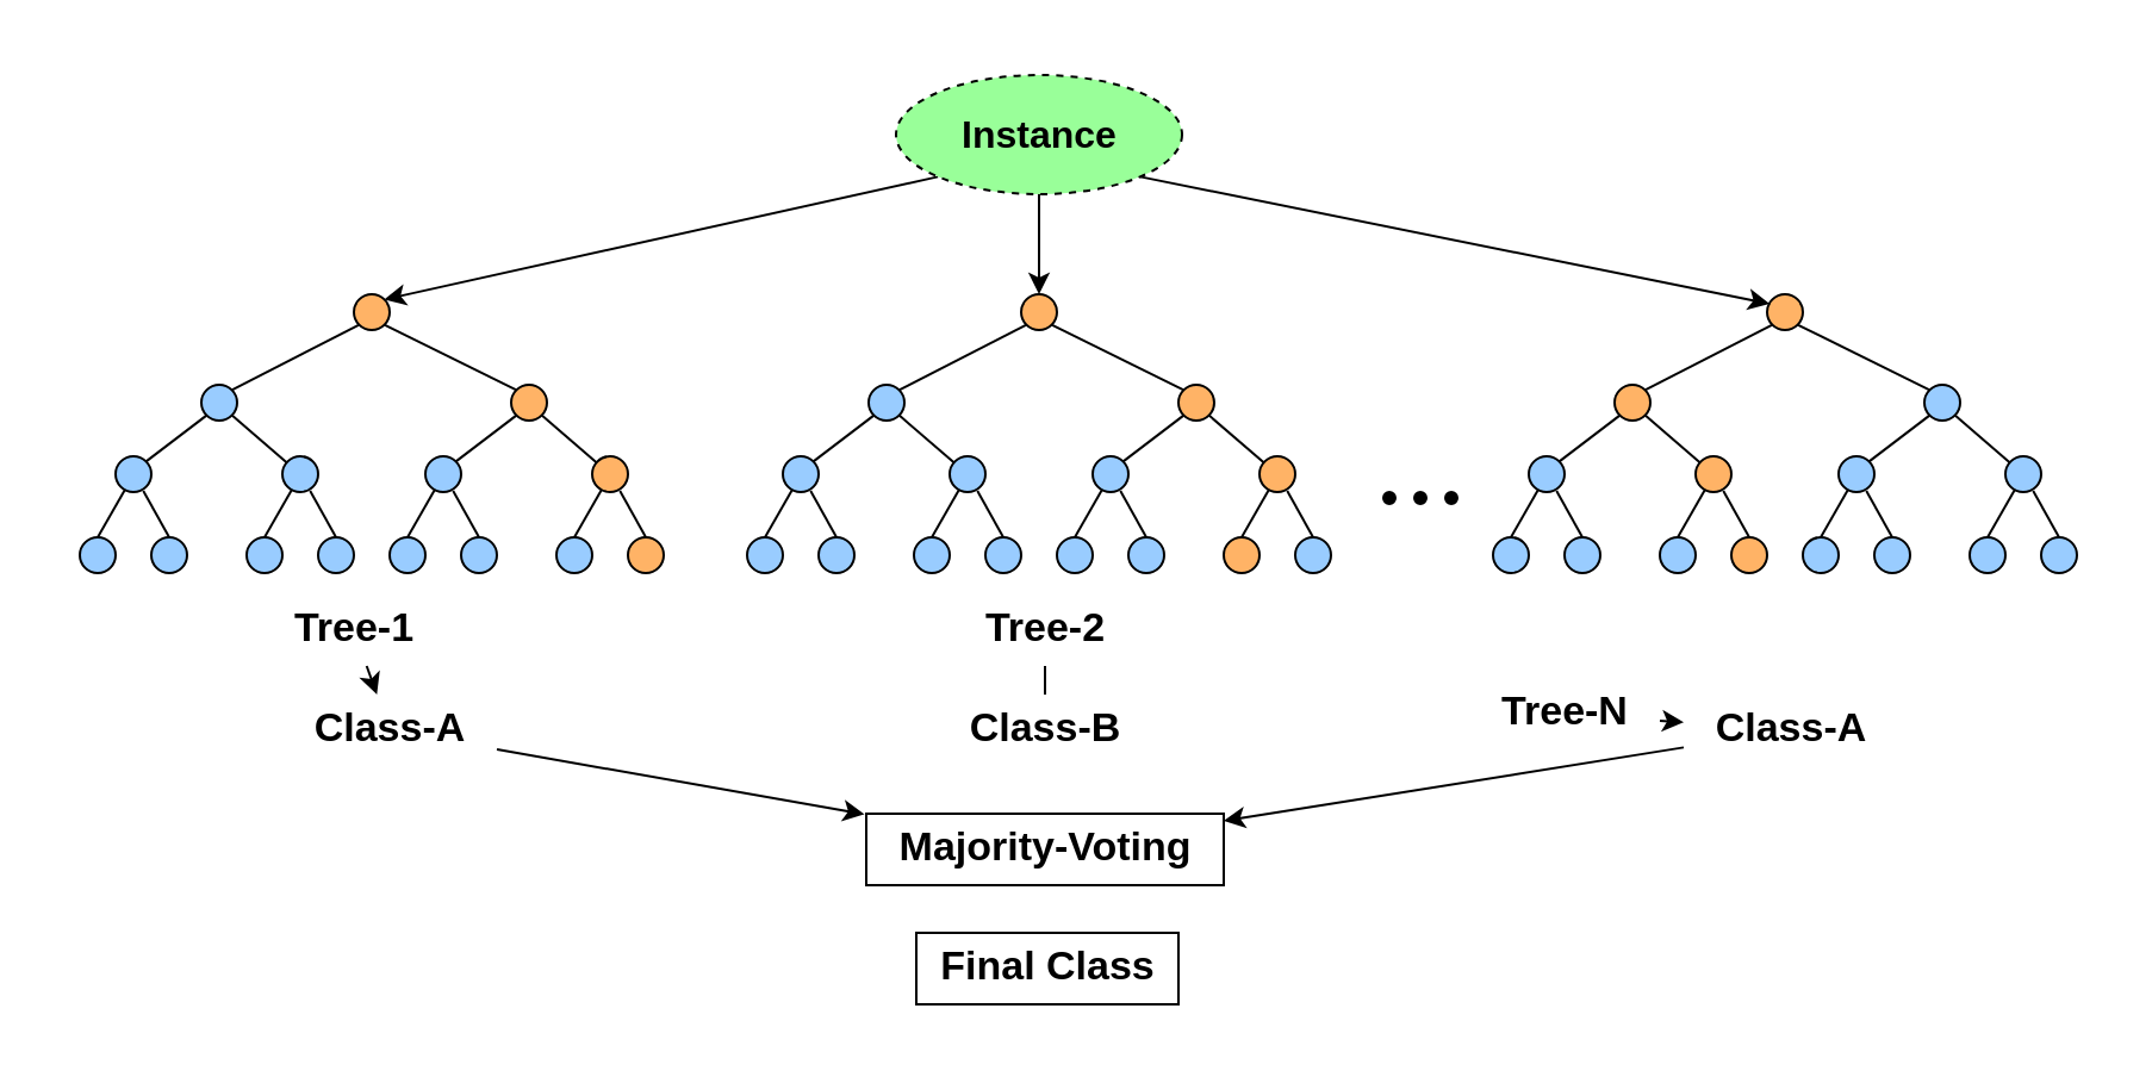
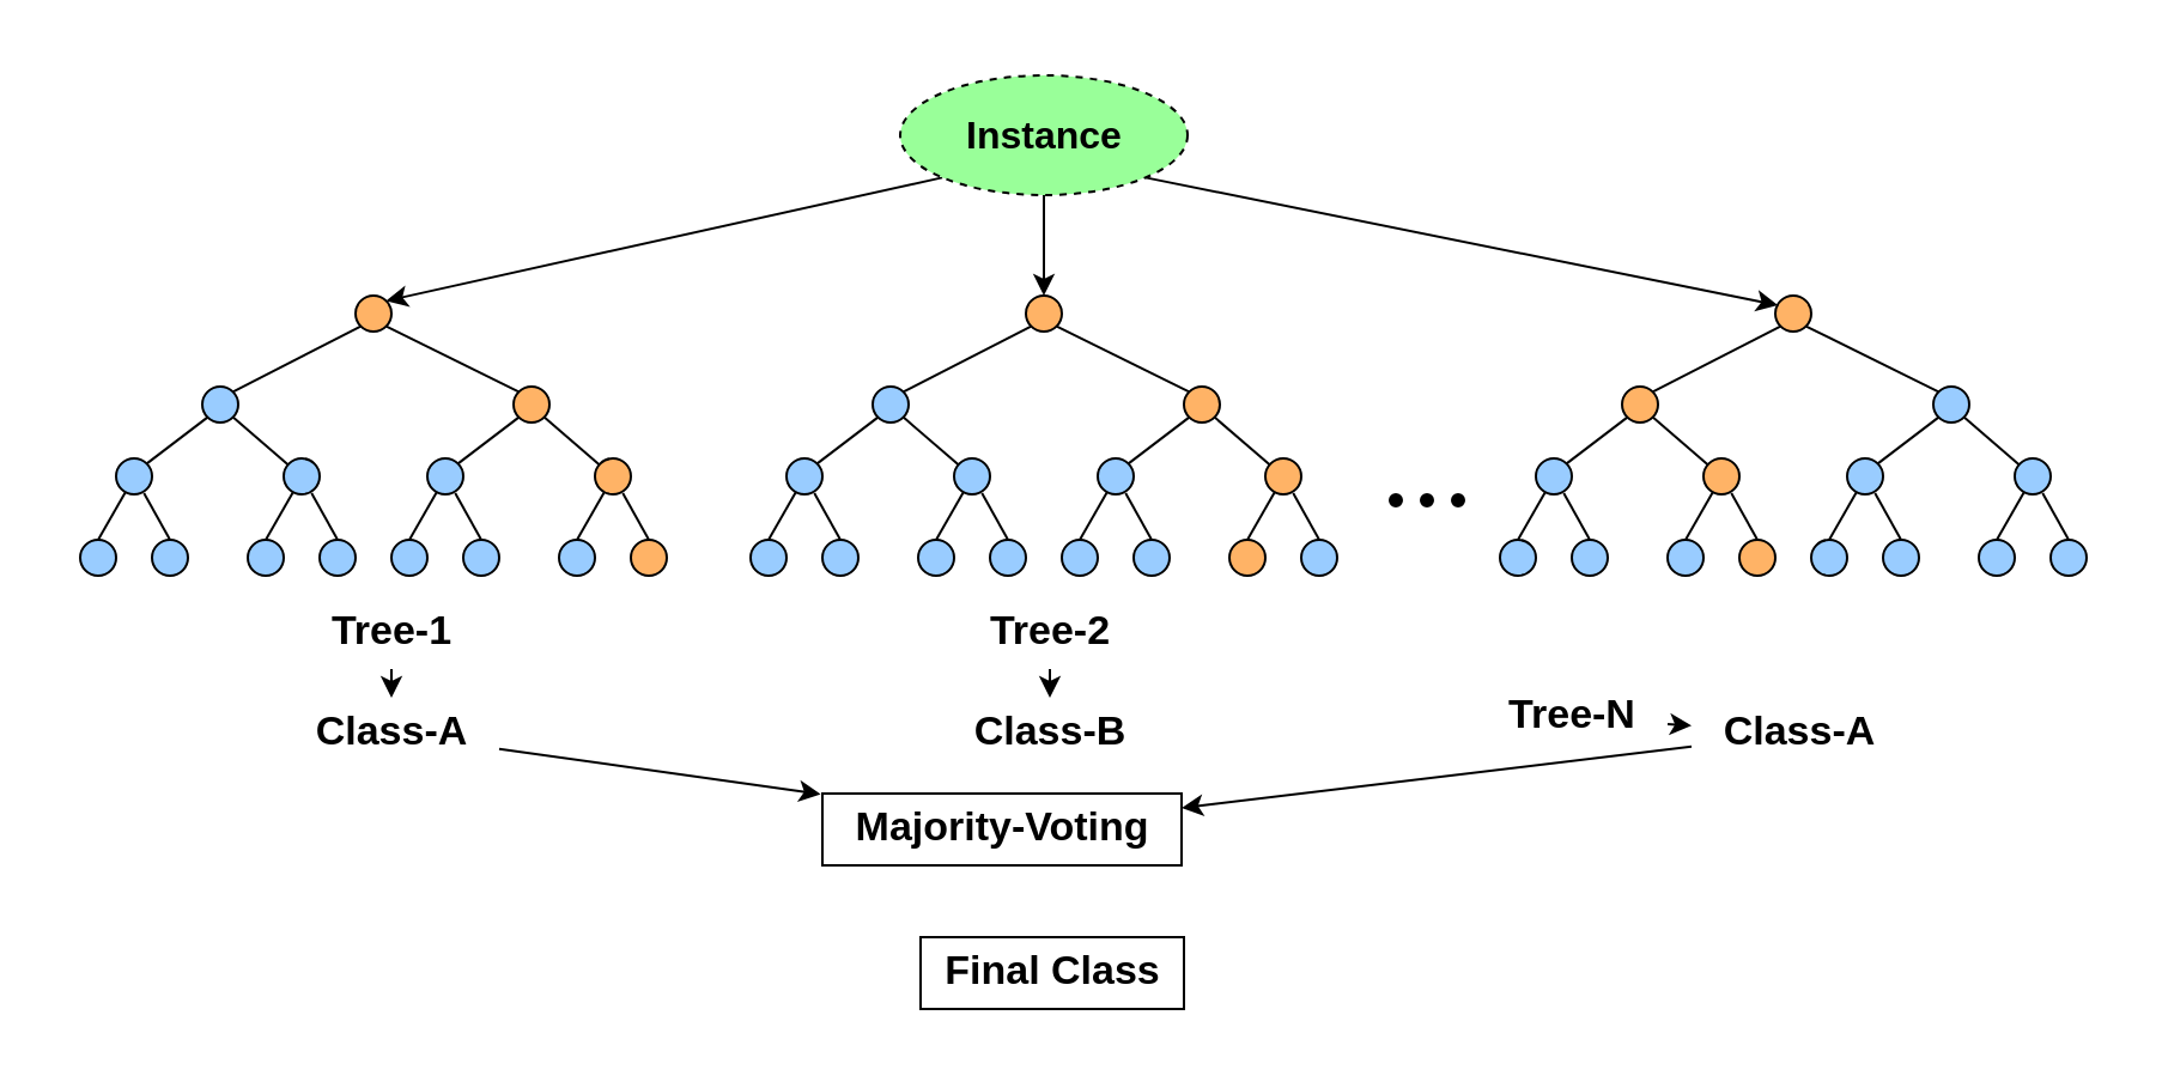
- <mxCell id="98" value="&lt;font style=&quot;font-size: 17px; color: rgb(0, 0, 0);&quot;&gt;&lt;b style=&quot;&quot;&gt;Tree-1&lt;/b&gt;&lt;/font&gt;" style="text;html=1;align=center;verticalAlign=middle;resizable=0;points=[];autosize=1;strokeColor=none;fillColor=none;" parent="1" vertex="1"><mxGeometry x="113" y="249" width="70" height="30" as="geometry" /></mxCell>
+ <mxCell id="98" value="&lt;font style=&quot;font-size: 17px; color: rgb(0, 0, 0);&quot;&gt;&lt;b style=&quot;&quot;&gt;Tree-1&lt;/b&gt;&lt;/font&gt;" style="text;html=1;align=center;verticalAlign=middle;resizable=0;points=[];autosize=1;strokeColor=none;fillColor=none;" parent="1" vertex="1"><mxGeometry x="128" y="249" width="70" height="30" as="geometry" /></mxCell>
- <mxCell id="99" style="edgeStyle=none;html=1;endArrow=none;" parent="1" source="100" target="104" edge="1"><mxGeometry relative="1" as="geometry" /></mxCell>
+ <mxCell id="99" style="edgeStyle=none;html=1;" parent="1" source="100" target="104" edge="1"><mxGeometry relative="1" as="geometry" /></mxCell>
- <mxCell id="107" value="&lt;font style=&quot;font-size: 17px; color: rgb(0, 0, 0);&quot;&gt;&lt;b style=&quot;&quot;&gt;Majority-Voting&lt;/b&gt;&lt;/font&gt;" style="text;html=1;align=center;verticalAlign=middle;resizable=0;points=[];autosize=1;strokeColor=default;fillColor=none;" parent="1" vertex="1"><mxGeometry x="363" y="341" width="150" height="30" as="geometry" /></mxCell>
+ <mxCell id="107" value="&lt;font style=&quot;font-size: 17px; color: rgb(0, 0, 0);&quot;&gt;&lt;b style=&quot;&quot;&gt;Majority-Voting&lt;/b&gt;&lt;/font&gt;" style="text;html=1;align=center;verticalAlign=middle;resizable=0;points=[];autosize=1;strokeColor=default;fillColor=none;" parent="1" vertex="1"><mxGeometry x="343" y="331" width="150" height="30" as="geometry" /></mxCell>
